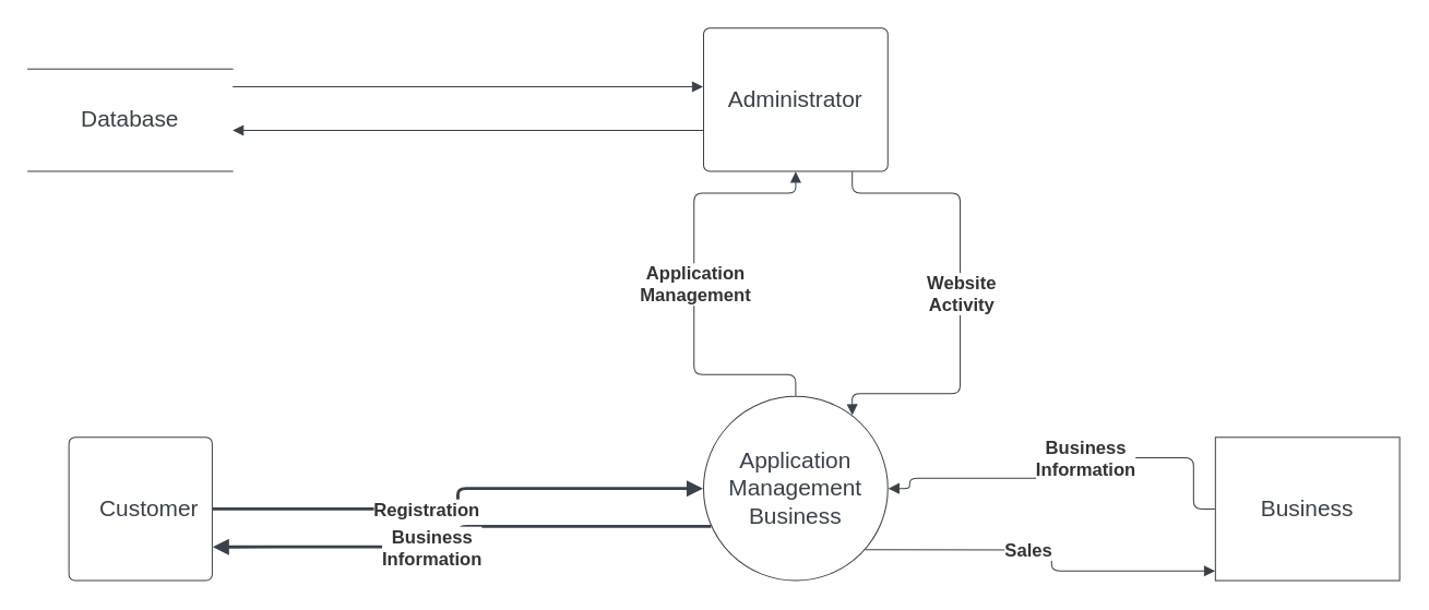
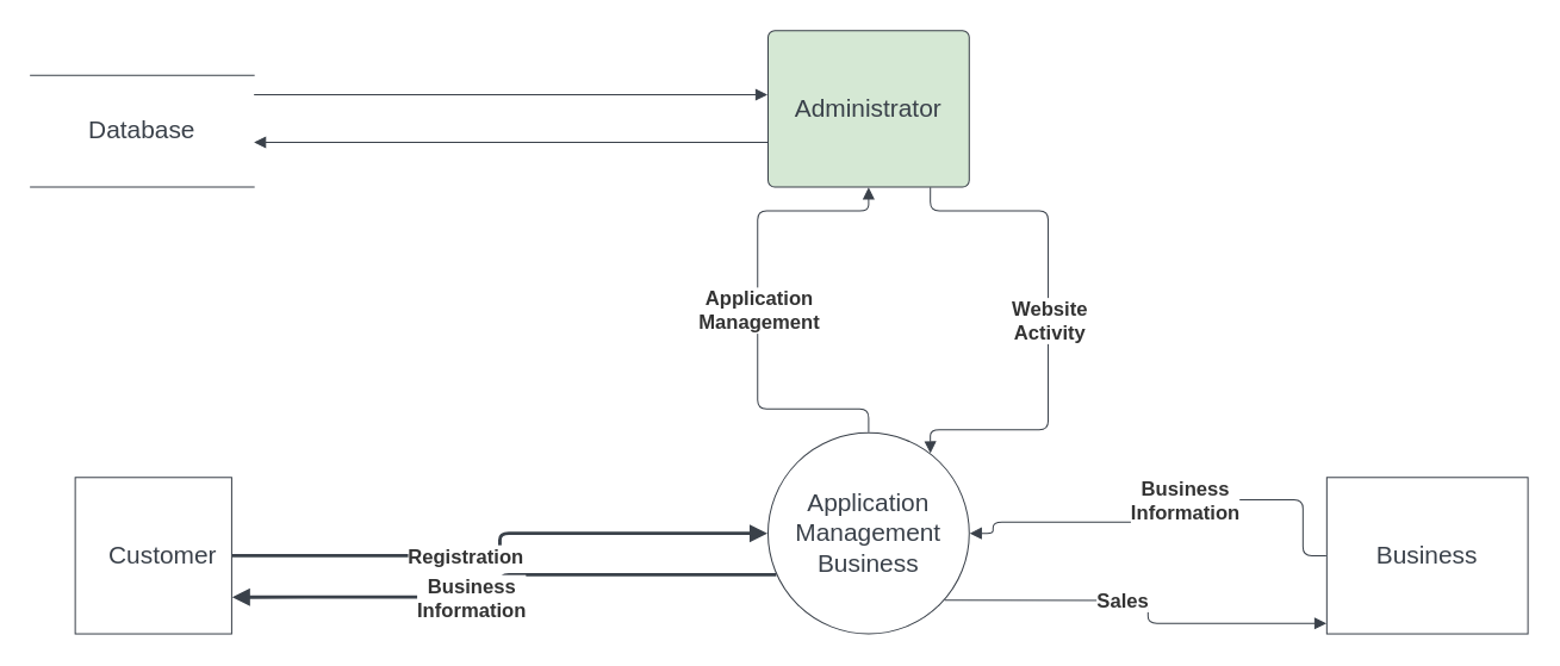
- <mxCell id="8" value="Administrator" style="html=1;overflow=block;blockSpacing=1;whiteSpace=wrap;fontSize=16.7;fontColor=#3a414a;spacing=0;strokeColor=#3a414a;strokeOpacity=100;rounded=1;absoluteArcSize=1;arcSize=9;strokeWidth=0.8;" vertex="1" parent="1"><mxGeometry x="515" y="20" width="135" height="105" as="geometry" /></mxCell>
+ <mxCell id="8" value="Administrator" style="html=1;overflow=block;blockSpacing=1;whiteSpace=wrap;fontSize=16.7;fontColor=#3a414a;spacing=0;strokeColor=#3a414a;strokeOpacity=100;rounded=1;absoluteArcSize=1;arcSize=9;strokeWidth=0.8;fillColor=#d5e8d4;" vertex="1" parent="1"><mxGeometry x="515" y="20" width="135" height="105" as="geometry" /></mxCell>
- <mxCell id="3" value="Customer" style="html=1;overflow=block;blockSpacing=1;whiteSpace=wrap;fontSize=16.7;fontColor=#3a414a;spacingLeft=13.5;spacing=0;strokeColor=#3a414a;strokeOpacity=100;rounded=1;absoluteArcSize=1;arcSize=9;strokeWidth=0.8;" vertex="1" parent="1"><mxGeometry x="50" y="320" width="105" height="105" as="geometry" /></mxCell>
+ <mxCell id="3" value="Customer" style="html=1;overflow=block;blockSpacing=1;whiteSpace=wrap;fontSize=16.7;fontColor=#3a414a;spacingLeft=13.5;spacing=0;strokeColor=#3a414a;strokeOpacity=100;absoluteArcSize=1;arcSize=9;strokeWidth=0.8;rounded=0;" vertex="1" parent="1"><mxGeometry x="50" y="320" width="105" height="105" as="geometry" /></mxCell>
